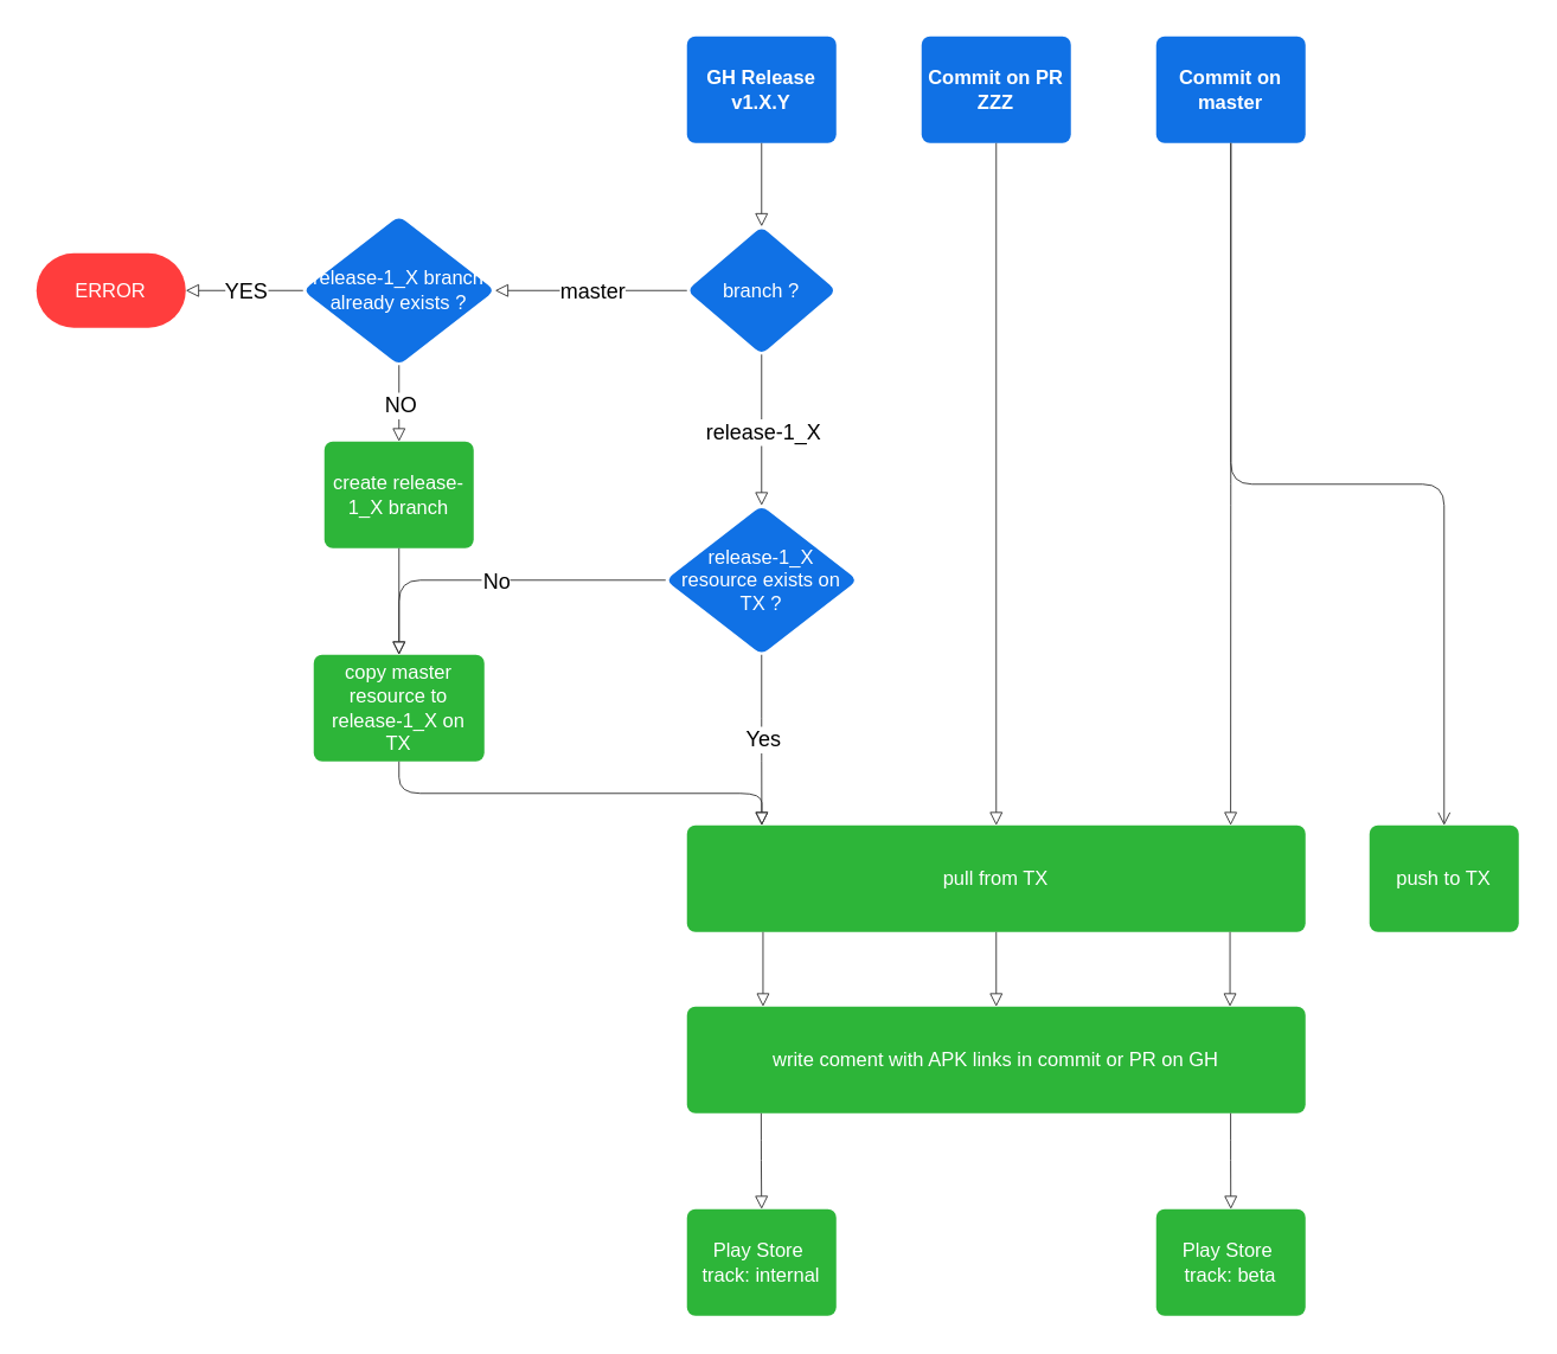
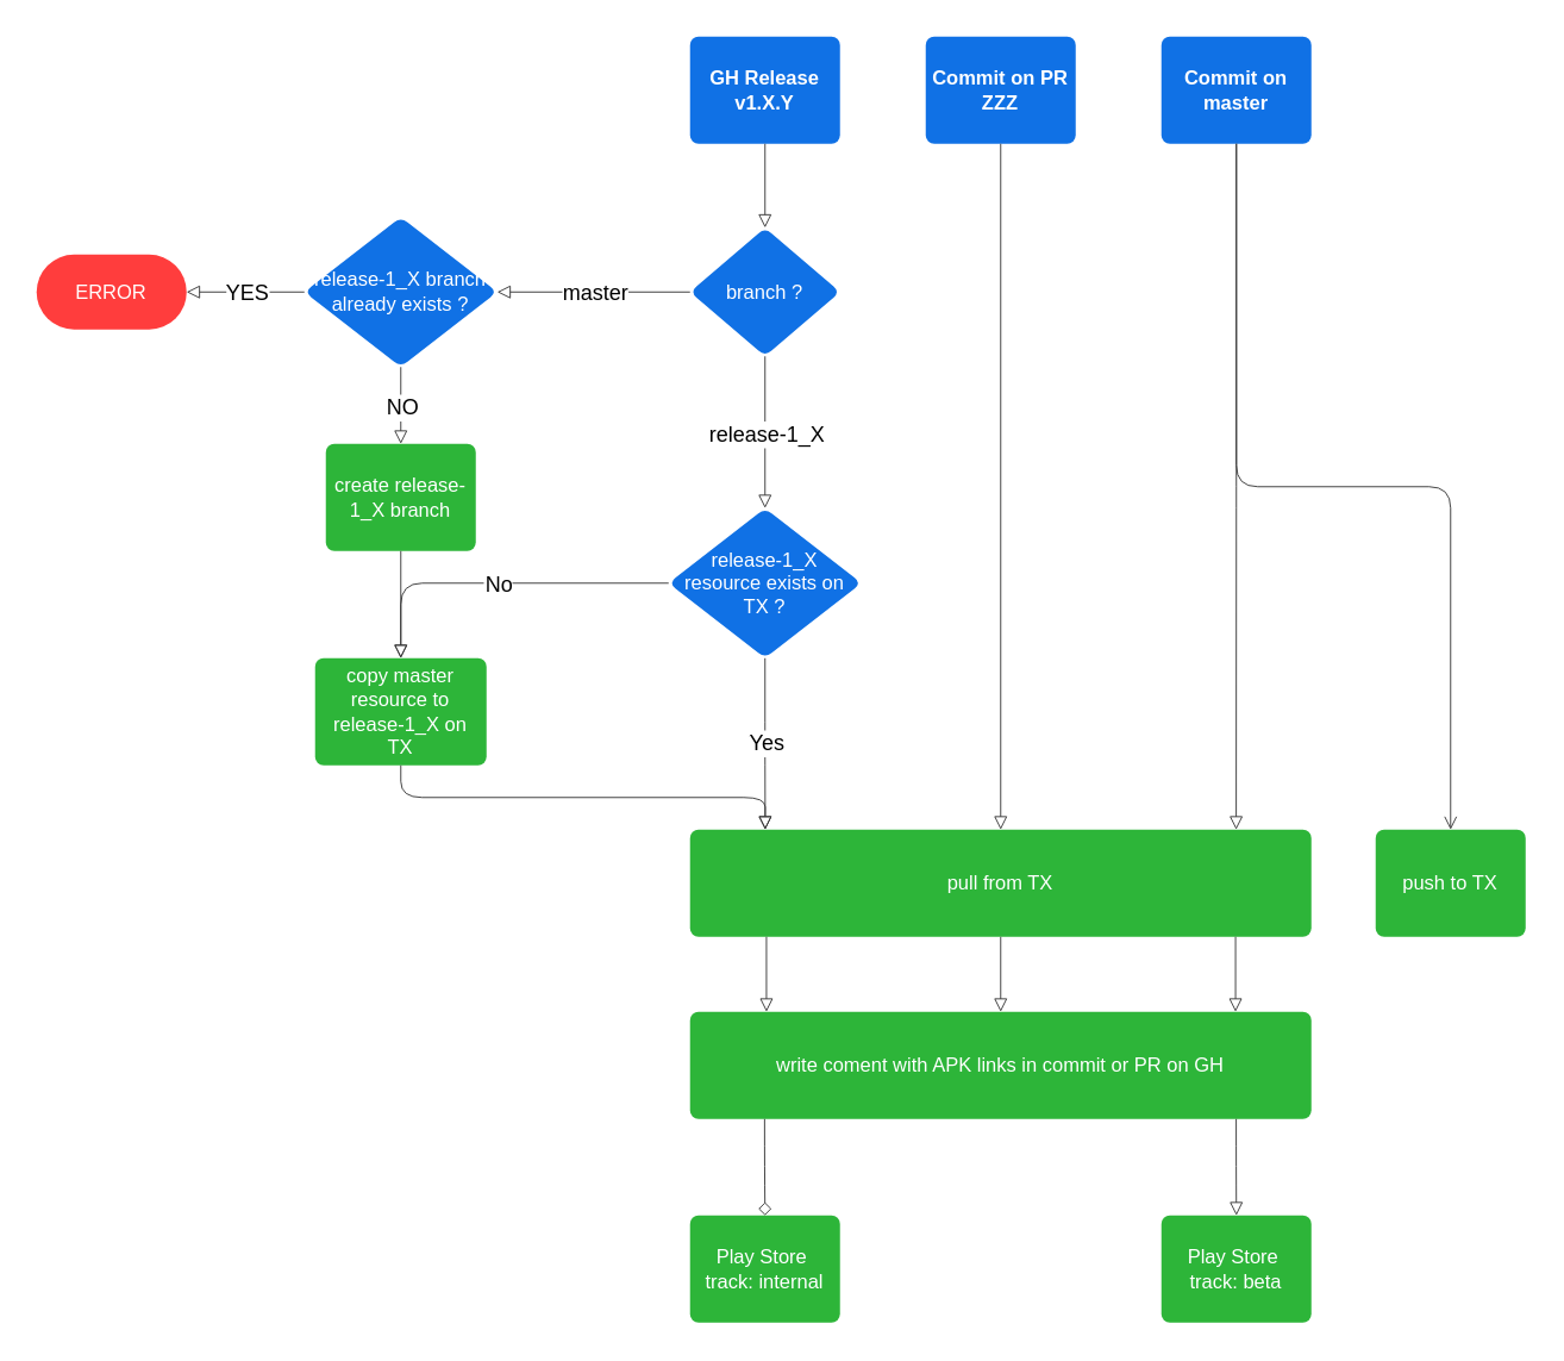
- <mxCell id="37" value="" style="html=1;jettySize=18;fontSize=11;strokeColor=#333333;strokeOpacity=100;strokeWidth=0.6;rounded=1;arcSize=24;edgeStyle=orthogonalEdgeStyle;startArrow=none;endArrow=block;endFill=0;exitX=0.12;exitY=1;exitPerimeter=1;entryX=0.5;entryY=0;entryPerimeter=1;" edge="1" parent="1" source="31" target="36"><mxGeometry width="100" height="100" relative="1" as="geometry" /></mxCell>
+ <mxCell id="37" value="" style="html=1;jettySize=18;fontSize=11;strokeColor=#333333;strokeOpacity=100;strokeWidth=0.6;rounded=1;arcSize=24;edgeStyle=orthogonalEdgeStyle;startArrow=none;endArrow=diamond;endFill=0;exitX=0.12;exitY=1;exitPerimeter=1;entryX=0.5;entryY=0;entryPerimeter=1;" edge="1" parent="1" source="31" target="36"><mxGeometry width="100" height="100" relative="1" as="geometry" /></mxCell>
